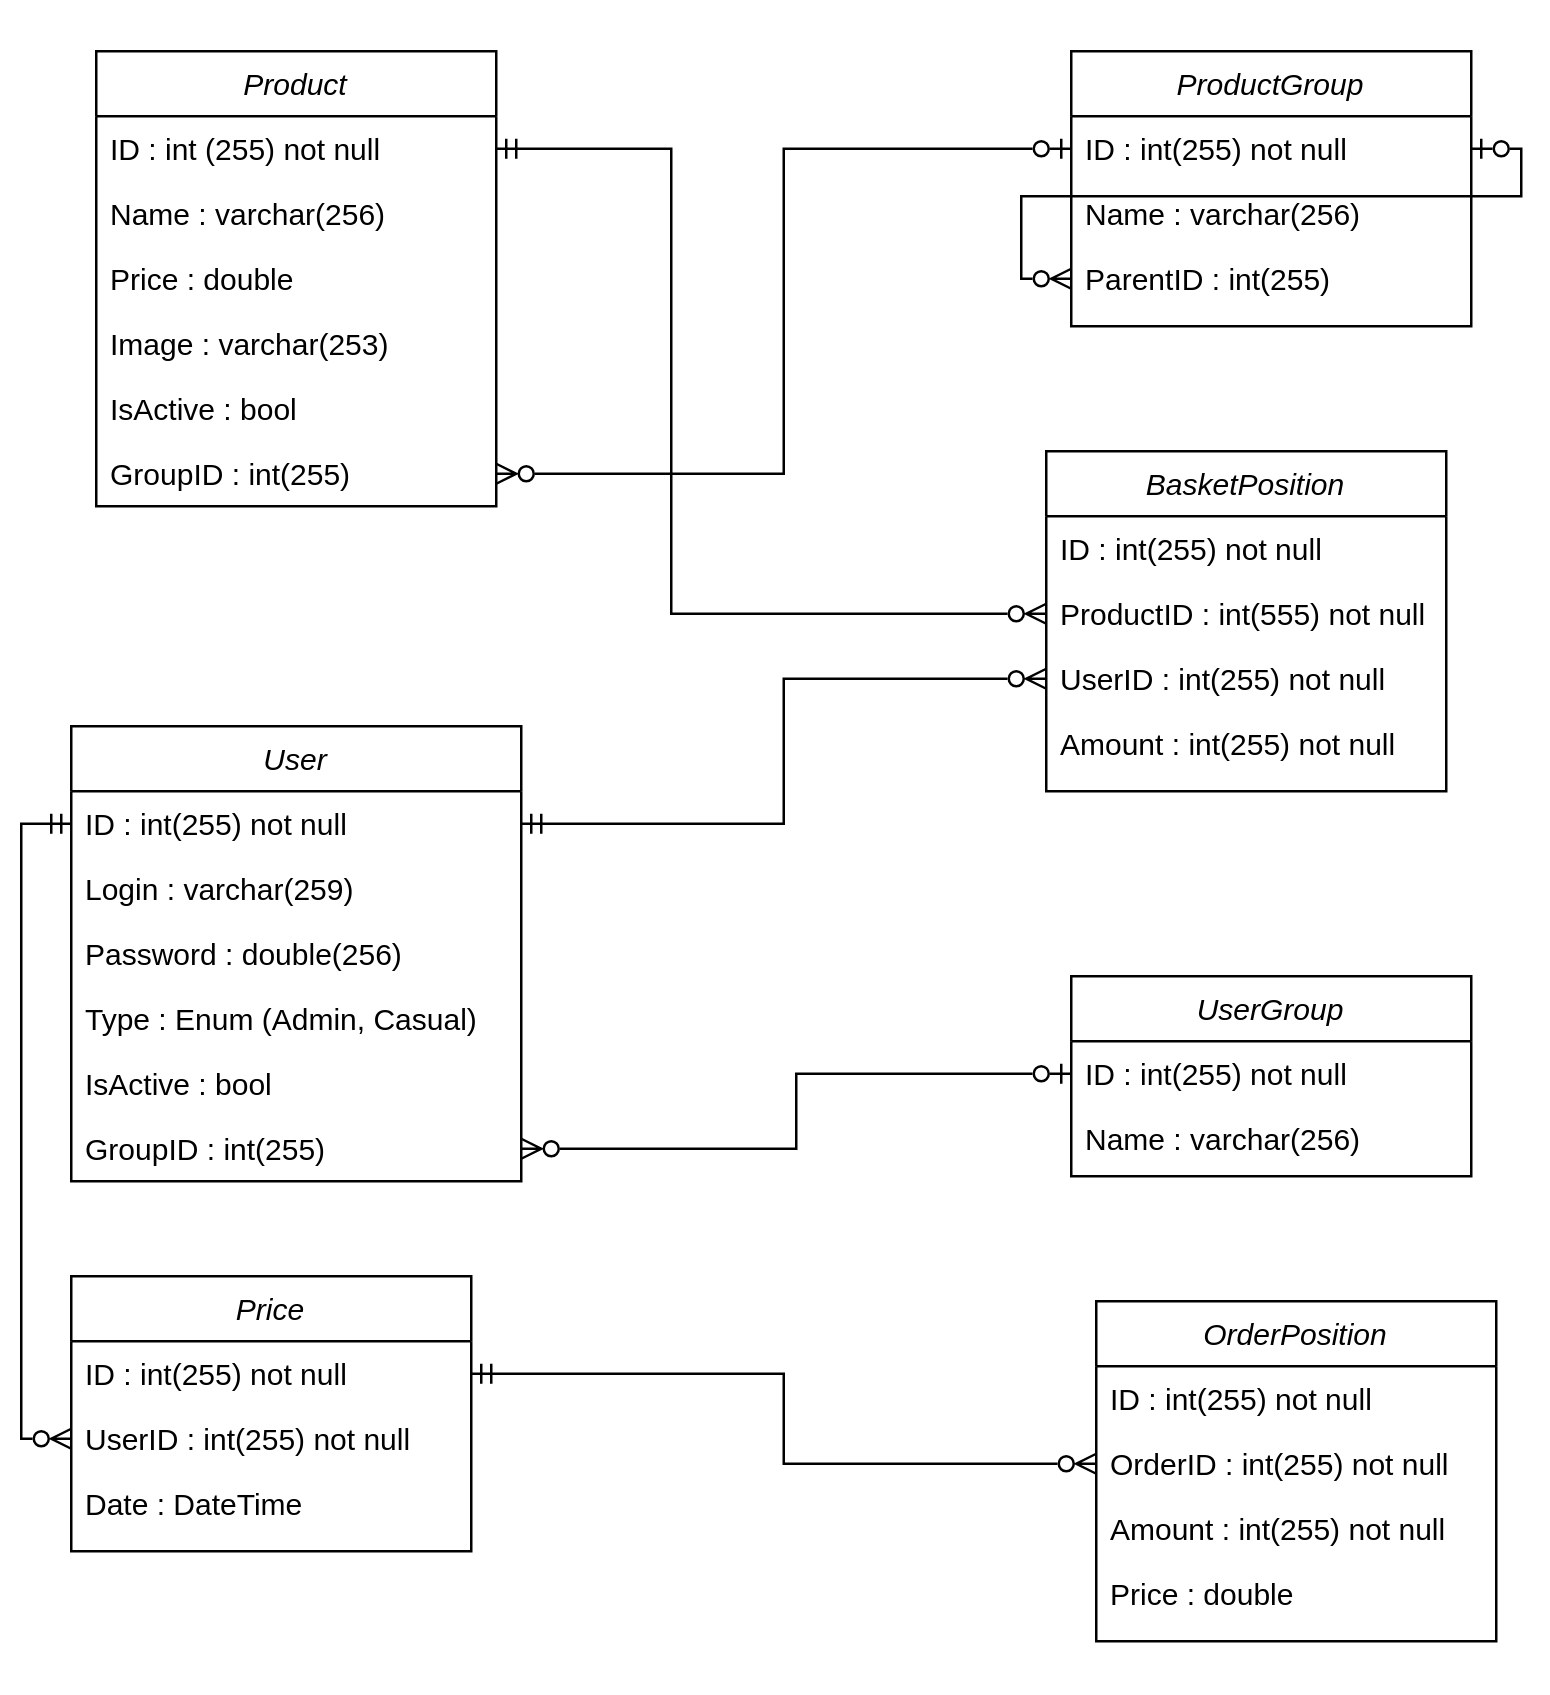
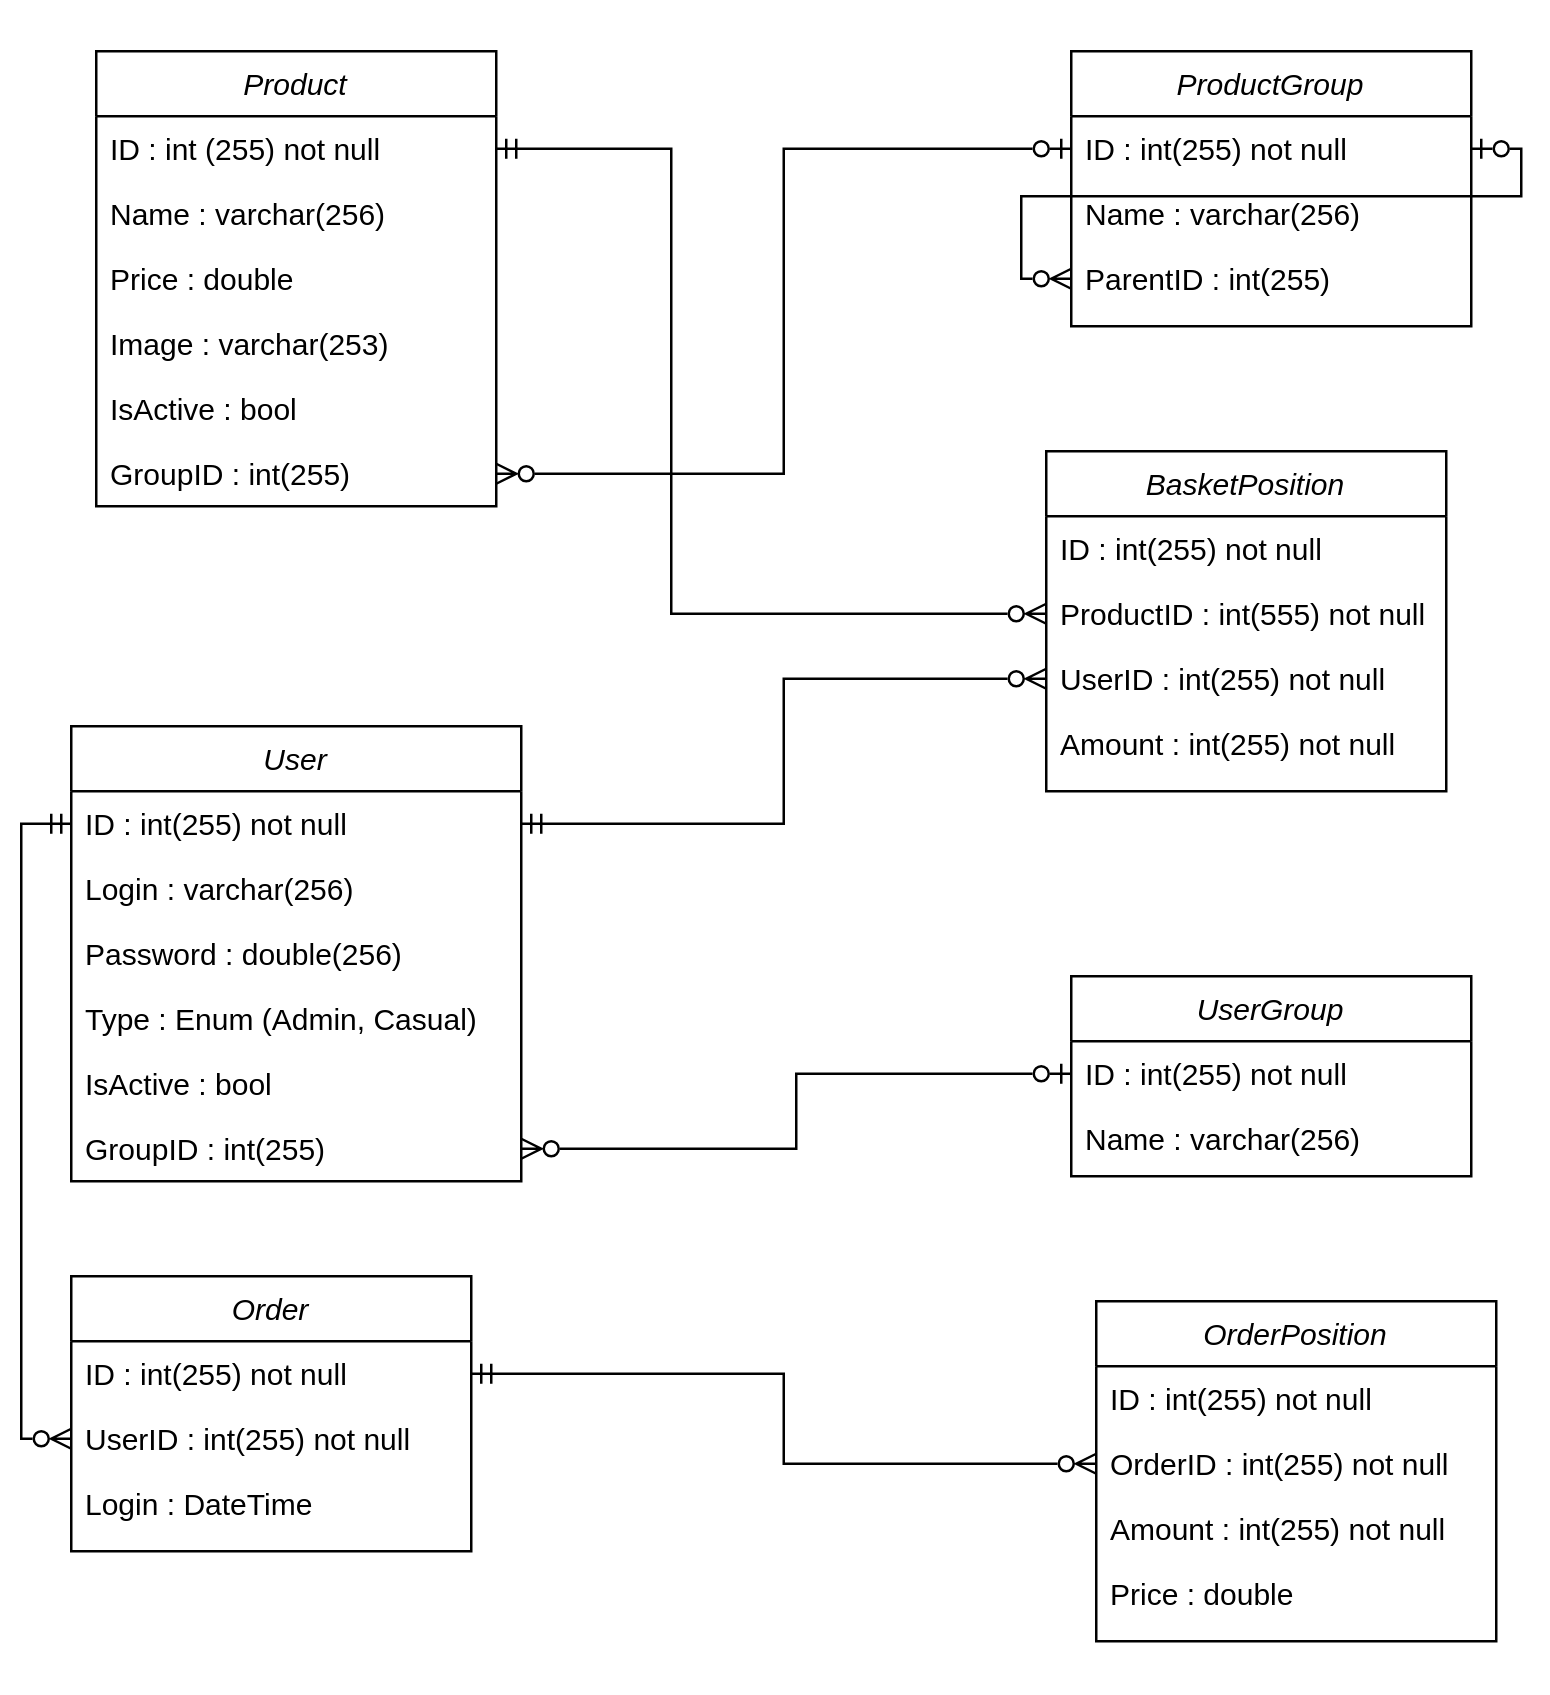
- <mxCell id="16" value="Login : varchar(259)&#10;" style="text;align=left;verticalAlign=top;spacingLeft=4;spacingRight=4;overflow=hidden;rotatable=0;points=[[0,0.5],[1,0.5]];portConstraint=eastwest;rounded=0;shadow=0;html=0;" vertex="1" parent="14"><mxGeometry y="52" width="180" height="26" as="geometry" /></mxCell>
+ <mxCell id="16" value="Login : varchar(256)&#10;" style="text;align=left;verticalAlign=top;spacingLeft=4;spacingRight=4;overflow=hidden;rotatable=0;points=[[0,0.5],[1,0.5]];portConstraint=eastwest;rounded=0;shadow=0;html=0;" vertex="1" parent="14"><mxGeometry y="52" width="180" height="26" as="geometry" /></mxCell>
- <mxCell id="24" value="Price" style="swimlane;fontStyle=2;align=center;verticalAlign=top;childLayout=stackLayout;horizontal=1;startSize=26;horizontalStack=0;resizeParent=1;resizeLast=0;collapsible=1;marginBottom=0;rounded=0;shadow=0;strokeWidth=1;" vertex="1" parent="1"><mxGeometry x="20" y="510" width="160" height="110" as="geometry"><mxRectangle x="230" y="140" width="160" height="26" as="alternateBounds" /></mxGeometry></mxCell>
+ <mxCell id="24" value="Order" style="swimlane;fontStyle=2;align=center;verticalAlign=top;childLayout=stackLayout;horizontal=1;startSize=26;horizontalStack=0;resizeParent=1;resizeLast=0;collapsible=1;marginBottom=0;rounded=0;shadow=0;strokeWidth=1;" vertex="1" parent="1"><mxGeometry x="20" y="510" width="160" height="110" as="geometry"><mxRectangle x="230" y="140" width="160" height="26" as="alternateBounds" /></mxGeometry></mxCell>
- <mxCell id="27" value="Date : DateTime" style="text;align=left;verticalAlign=top;spacingLeft=4;spacingRight=4;overflow=hidden;rotatable=0;points=[[0,0.5],[1,0.5]];portConstraint=eastwest;rounded=0;shadow=0;html=0;" vertex="1" parent="24"><mxGeometry y="78" width="160" height="26" as="geometry" /></mxCell>
+ <mxCell id="27" value="Login : DateTime" style="text;align=left;verticalAlign=top;spacingLeft=4;spacingRight=4;overflow=hidden;rotatable=0;points=[[0,0.5],[1,0.5]];portConstraint=eastwest;rounded=0;shadow=0;html=0;" vertex="1" parent="24"><mxGeometry y="78" width="160" height="26" as="geometry" /></mxCell>
